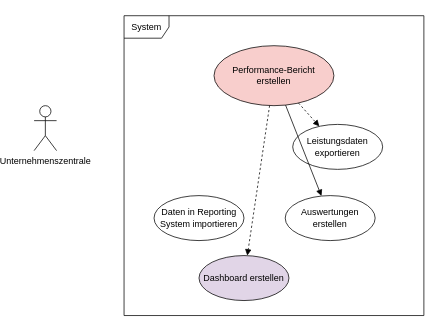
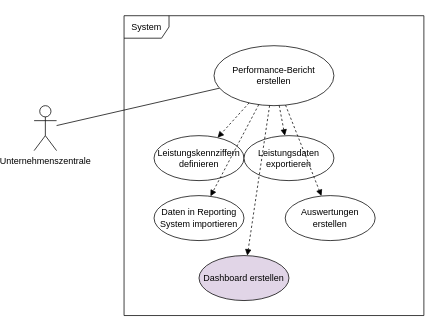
- <mxCell id="4" value="Performance-Bericht erstellen" style="ellipse;whiteSpace=wrap;html=1;fillColor=#f8cecc;" vertex="1" parent="3"><mxGeometry x="120" y="40" width="160" height="80" as="geometry" /></mxCell>
+ <mxCell id="4" value="Performance-Bericht erstellen" style="ellipse;whiteSpace=wrap;html=1;" vertex="1" parent="3"><mxGeometry x="120" y="40" width="160" height="80" as="geometry" /></mxCell>
+ <mxCell id="10" value="" style="endArrow=none;html=1;rounded=0;" edge="1" parent="1" source="2" target="4"><mxGeometry width="50" height="50" relative="1" as="geometry"><mxPoint x="290" y="270" as="sourcePoint" /><mxPoint x="340" y="220" as="targetPoint" /></mxGeometry></mxCell>
+ <mxCell id="11" value="" style="endArrow=block;html=1;rounded=0;dashed=1;" edge="1" parent="1" source="4" target="5"><mxGeometry width="50" height="50" relative="1" as="geometry"><mxPoint x="290" y="270" as="sourcePoint" /><mxPoint x="340" y="220" as="targetPoint" /></mxGeometry></mxCell>
- <mxCell id="14" value="" style="endArrow=block;html=1;rounded=0;dashed=0;" edge="1" parent="1" source="4" target="8"><mxGeometry width="50" height="50" relative="1" as="geometry"><mxPoint x="290" y="270" as="sourcePoint" /><mxPoint x="340" y="220" as="targetPoint" /></mxGeometry></mxCell>
+ <mxCell id="14" value="" style="endArrow=block;html=1;rounded=0;dashed=1;" edge="1" parent="1" source="4" target="8"><mxGeometry width="50" height="50" relative="1" as="geometry"><mxPoint x="290" y="270" as="sourcePoint" /><mxPoint x="340" y="220" as="targetPoint" /></mxGeometry></mxCell>
- <mxCell id="6" value="Leistungsdaten exportieren" style="ellipse;whiteSpace=wrap;html=1;" vertex="1" parent="3"><mxGeometry x="225" y="145" width="120" height="60" as="geometry" /></mxCell>
+ <mxCell id="6" value="Leistungsdaten exportieren" style="ellipse;whiteSpace=wrap;html=1;" vertex="1" parent="3"><mxGeometry x="160" y="160" width="120" height="60" as="geometry" /></mxCell>
+ <mxCell id="13" value="" style="endArrow=block;html=1;rounded=0;dashed=1;" edge="1" parent="1" source="4" target="7"><mxGeometry width="50" height="50" relative="1" as="geometry"><mxPoint x="290" y="270" as="sourcePoint" /><mxPoint x="340" y="220" as="targetPoint" /></mxGeometry></mxCell>
+ <mxCell id="5" value="Leistungskennziffern definieren" style="ellipse;whiteSpace=wrap;html=1;" vertex="1" parent="3"><mxGeometry x="40" y="160" width="120" height="60" as="geometry" /></mxCell>
